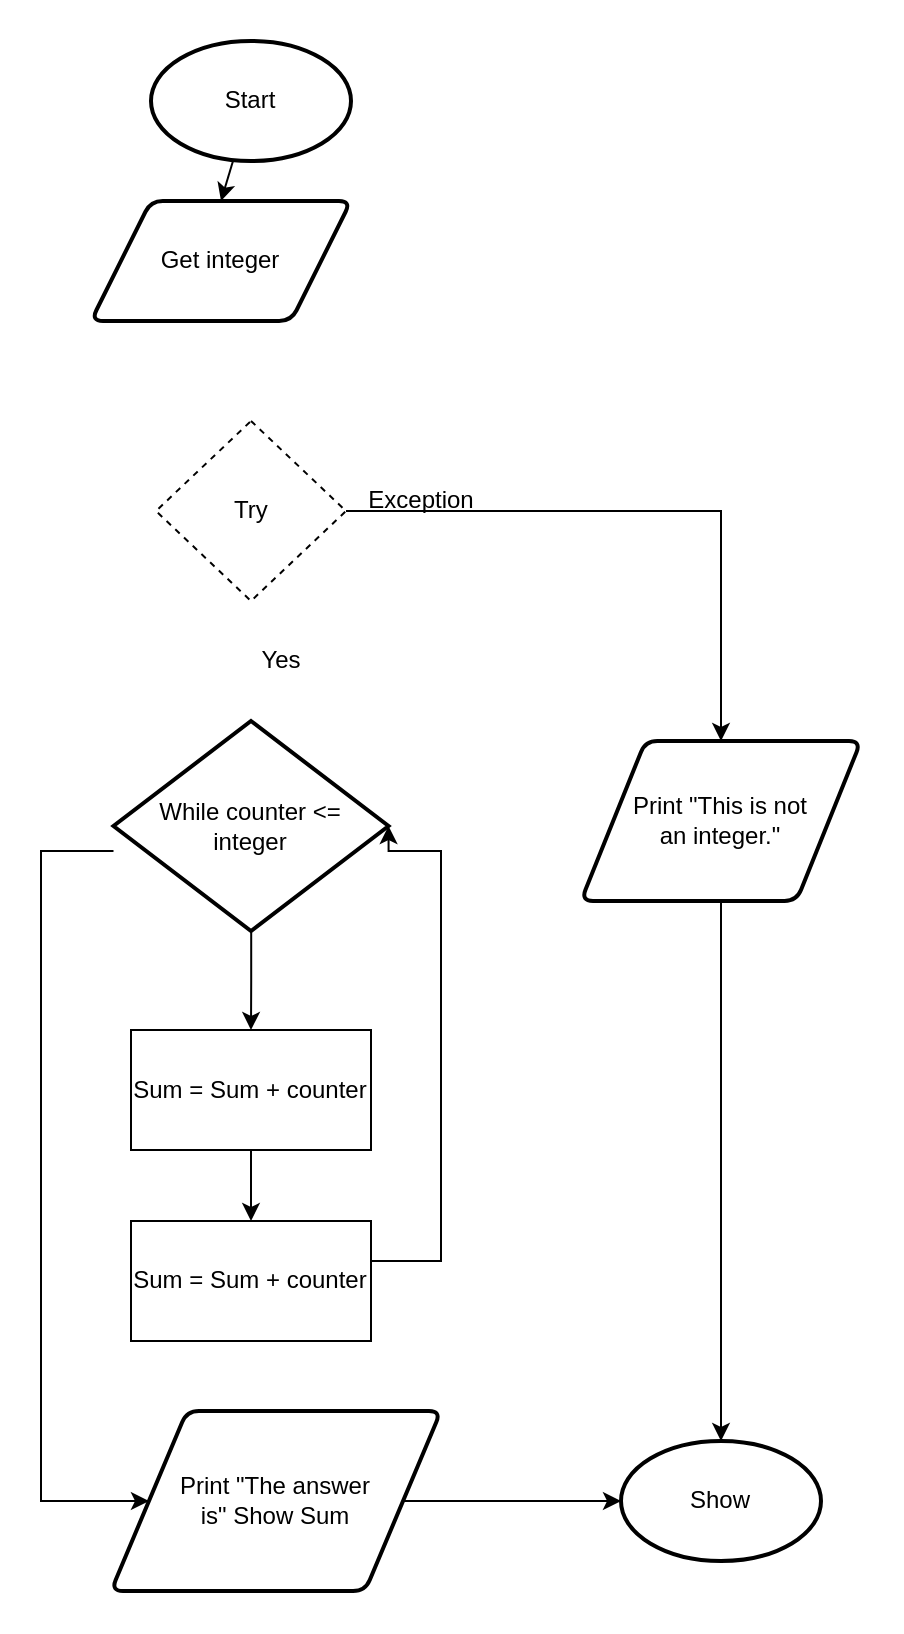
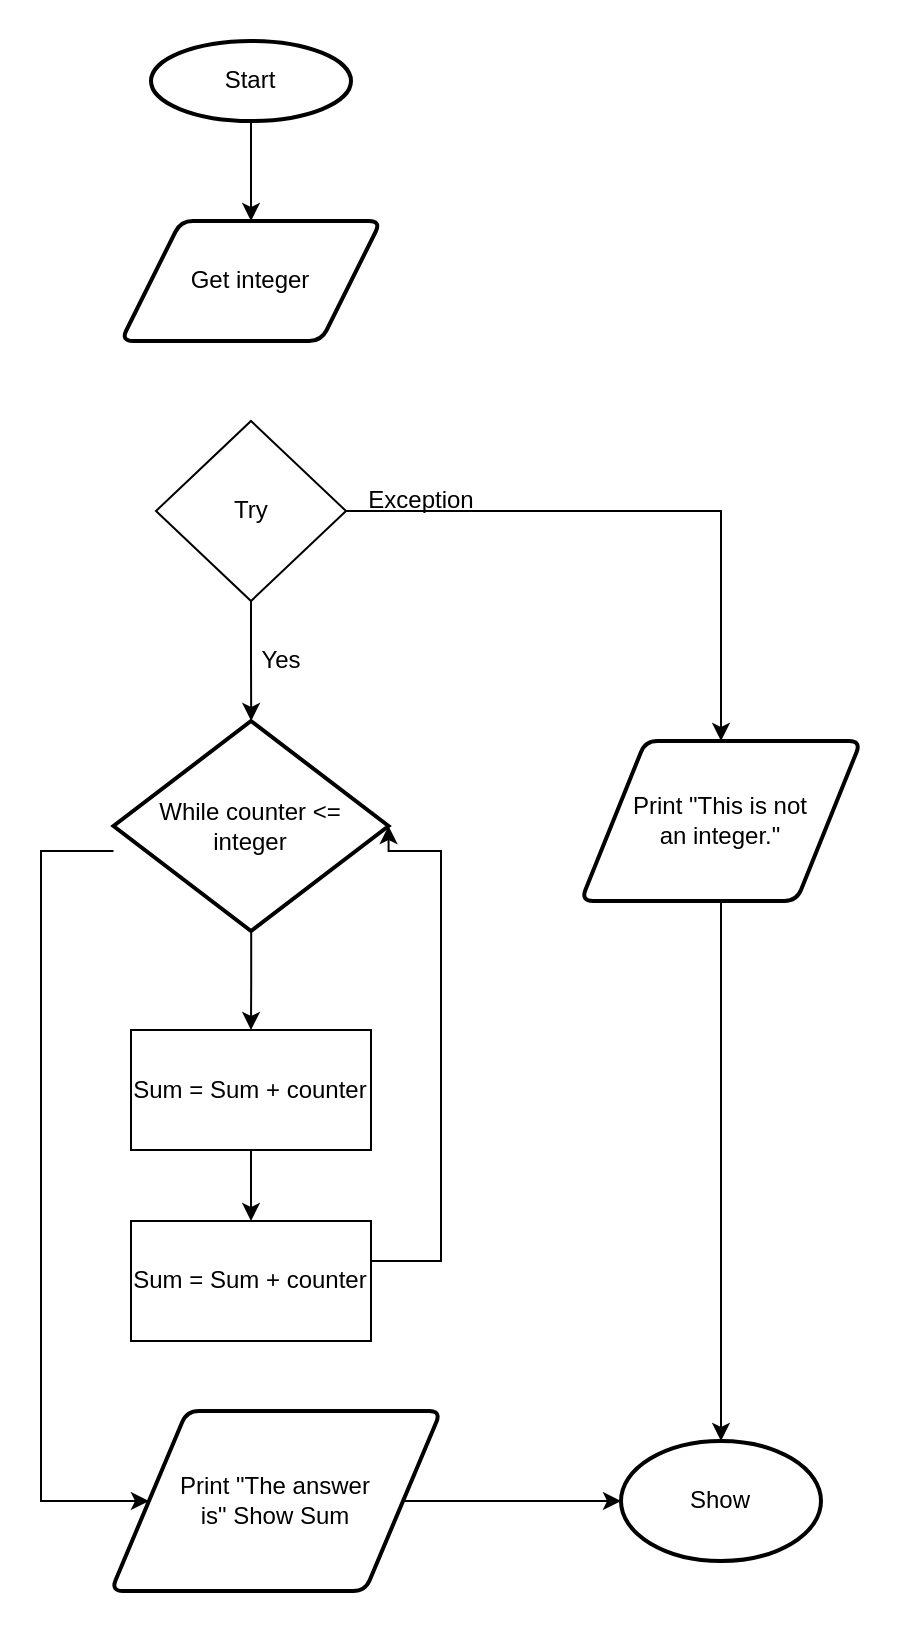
- <mxCell id="3" value="Start" style="strokeWidth=2;html=1;shape=mxgraph.flowchart.start_1;whiteSpace=wrap;" parent="1" vertex="1"><mxGeometry x="75" y="20" width="100" height="60" as="geometry" /></mxCell>
+ <mxCell id="3" value="Start" style="strokeWidth=2;html=1;shape=mxgraph.flowchart.start_1;whiteSpace=wrap;" parent="1" vertex="1"><mxGeometry x="75" y="20" width="100" height="40" as="geometry" /></mxCell>
- <mxCell id="4" value="Get integer" style="shape=parallelogram;html=1;strokeWidth=2;perimeter=parallelogramPerimeter;whiteSpace=wrap;rounded=1;arcSize=12;size=0.23;" parent="1" vertex="1"><mxGeometry x="45" y="100" width="130" height="60" as="geometry" /></mxCell>
+ <mxCell id="4" value="Get integer" style="shape=parallelogram;html=1;strokeWidth=2;perimeter=parallelogramPerimeter;whiteSpace=wrap;rounded=1;arcSize=12;size=0.23;" parent="1" vertex="1"><mxGeometry x="60" y="110" width="130" height="60" as="geometry" /></mxCell>
- <mxCell id="7" value="Try" style="rhombus;whiteSpace=wrap;html=1;dashed=1;" parent="1" vertex="1"><mxGeometry x="77.5" y="210" width="95" height="90" as="geometry" /></mxCell>
+ <mxCell id="7" value="Try" style="rhombus;whiteSpace=wrap;html=1;" parent="1" vertex="1"><mxGeometry x="77.5" y="210" width="95" height="90" as="geometry" /></mxCell>
+ <mxCell id="6" style="edgeStyle=orthogonalEdgeStyle;rounded=0;html=1;" parent="1" source="7" target="12" edge="1"><mxGeometry relative="1" as="geometry" /></mxCell>
